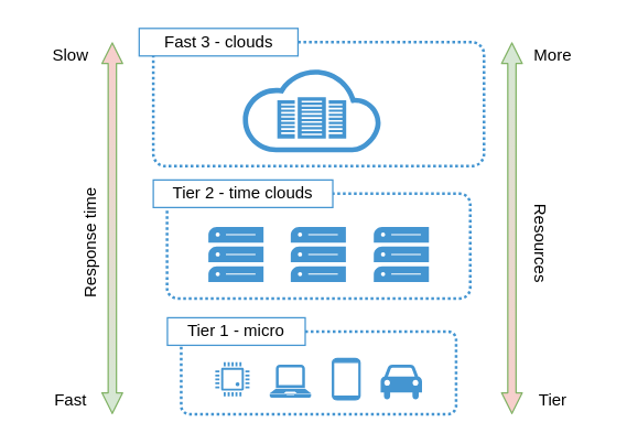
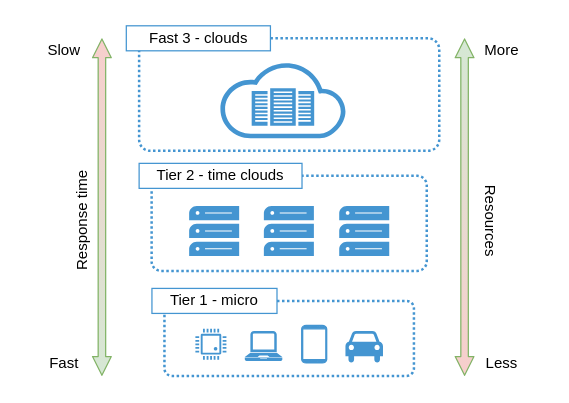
- <mxCell id="19" value="Tier" style="text;html=1;strokeColor=none;fillColor=none;align=center;verticalAlign=middle;whiteSpace=wrap;rounded=0;" vertex="1" parent="1"><mxGeometry x="381" y="280" width="40" height="20" as="geometry" /></mxCell>
+ <mxCell id="19" value="Less" style="text;html=1;strokeColor=none;fillColor=none;align=center;verticalAlign=middle;whiteSpace=wrap;rounded=0;" vertex="1" parent="1"><mxGeometry x="381" y="280" width="40" height="20" as="geometry" /></mxCell>
